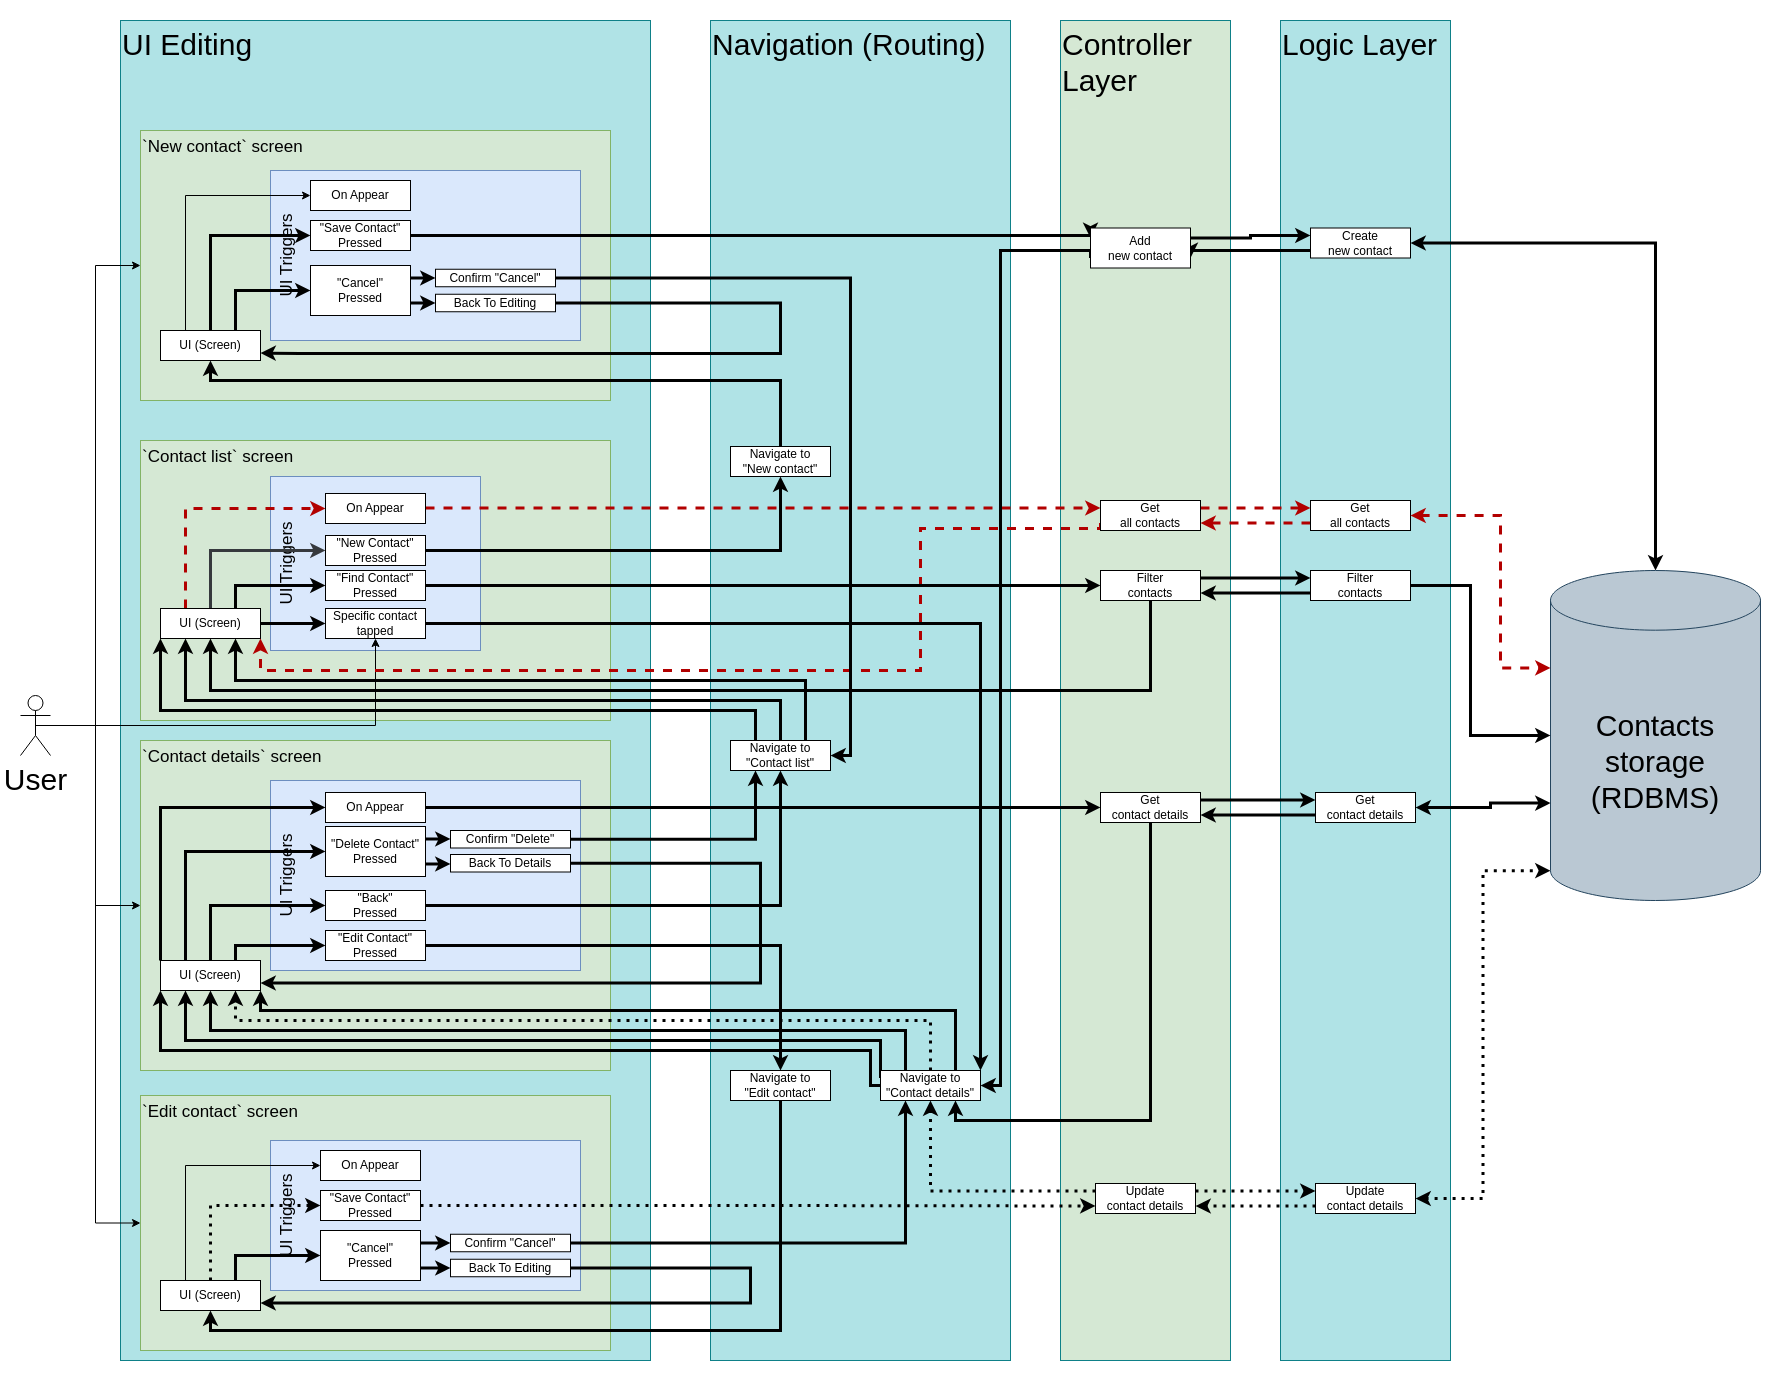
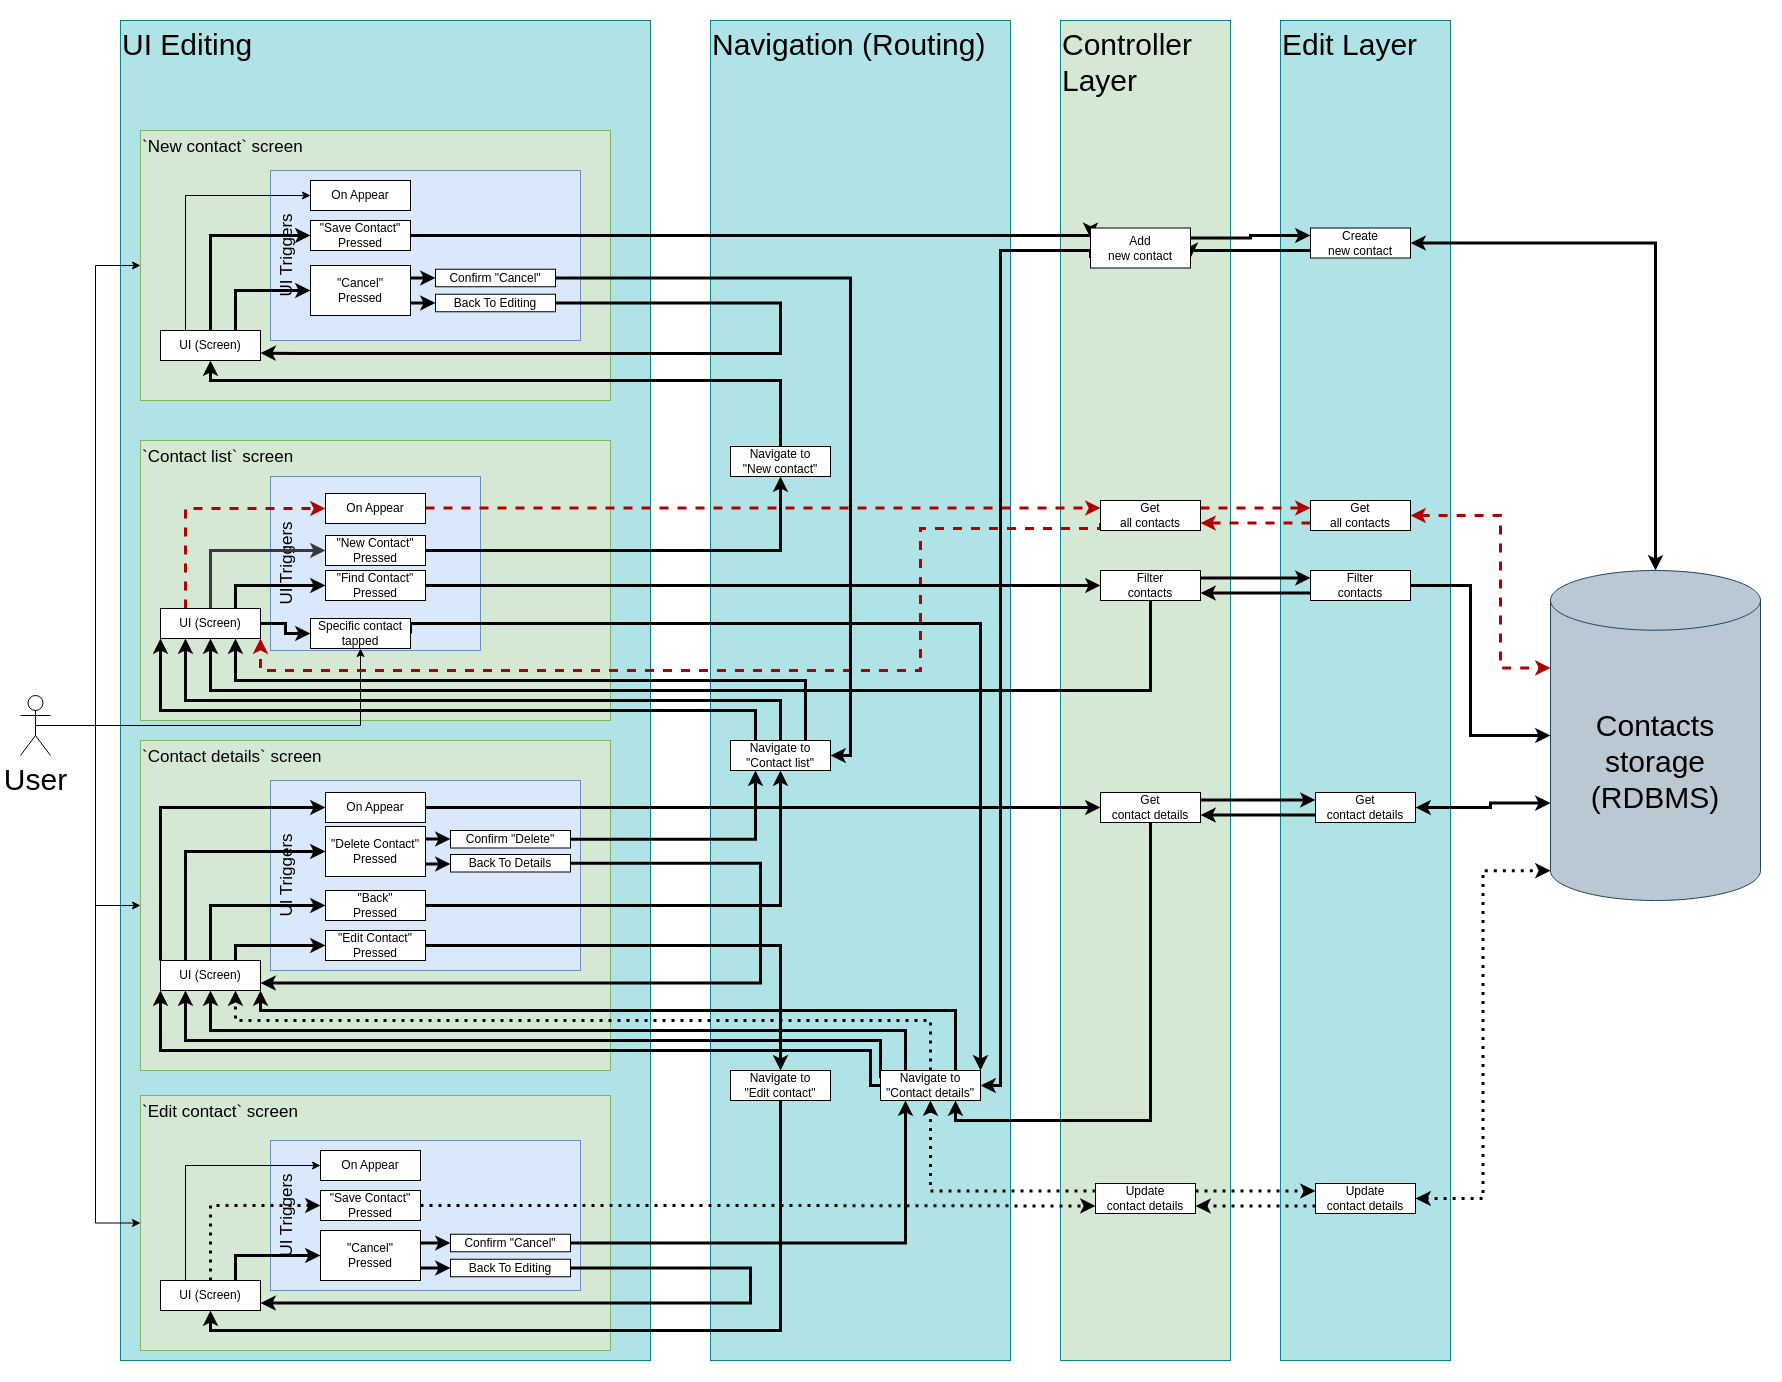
- <mxCell id="2" value="&lt;font style=&quot;font-size: 30px;&quot;&gt;Logic Layer&lt;/font&gt;" style="rounded=0;whiteSpace=wrap;html=1;align=left;verticalAlign=top;fillColor=#b0e3e6;strokeColor=#0e8088;" vertex="1" parent="1"><mxGeometry x="1280" y="20" width="170" height="1340" as="geometry" /></mxCell>
+ <mxCell id="2" value="&lt;font style=&quot;font-size: 30px;&quot;&gt;Edit Layer&lt;/font&gt;" style="rounded=0;whiteSpace=wrap;html=1;align=left;verticalAlign=top;fillColor=#b0e3e6;strokeColor=#0e8088;" vertex="1" parent="1"><mxGeometry x="1280" y="20" width="170" height="1340" as="geometry" /></mxCell>
- <mxCell id="83" value="Specific contact&lt;div&gt;tapped&lt;/div&gt;" style="rounded=0;whiteSpace=wrap;html=1;" vertex="1" parent="1"><mxGeometry x="325" y="608" width="100" height="30" as="geometry" /></mxCell>
+ <mxCell id="83" value="Specific contact&lt;div&gt;tapped&lt;/div&gt;" style="rounded=0;whiteSpace=wrap;html=1;" vertex="1" parent="1"><mxGeometry x="310" y="618" width="100" height="30" as="geometry" /></mxCell>
